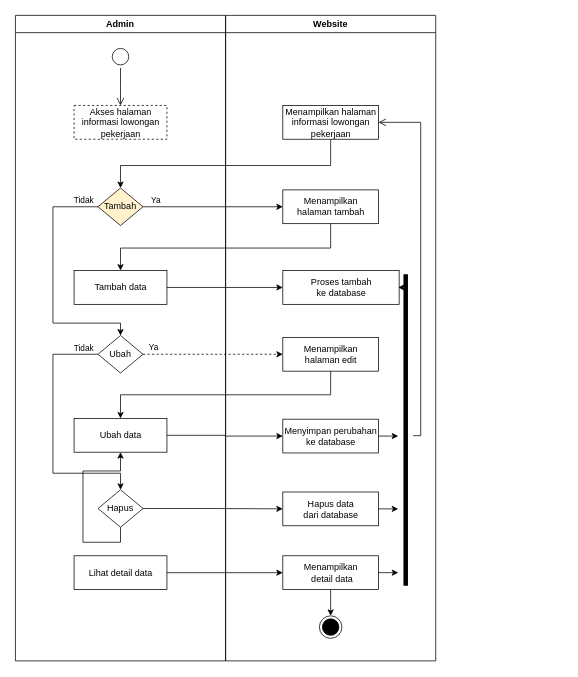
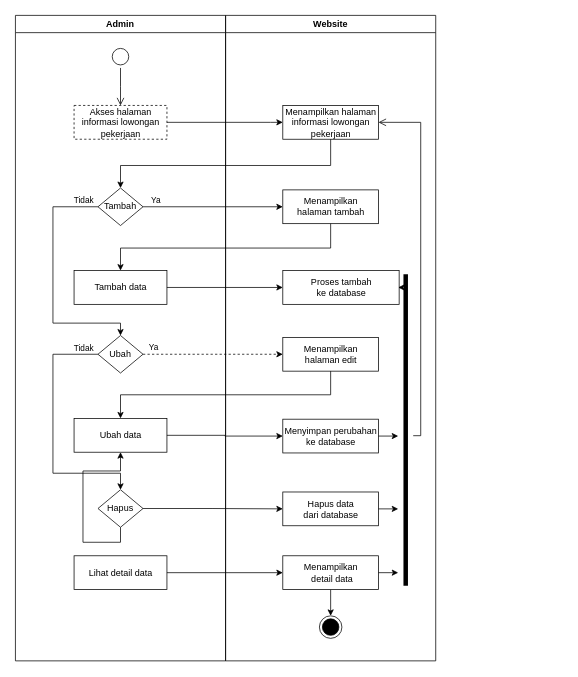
+ <mxCell id="29" style="edgeStyle=orthogonalEdgeStyle;rounded=0;orthogonalLoop=1;jettySize=auto;html=1;exitX=1;exitY=0.5;exitDx=0;exitDy=0;strokeColor=#000000;entryX=0;entryY=0.5;entryDx=0;entryDy=0;" parent="1" source="17" target="3" edge="1"><mxGeometry relative="1" as="geometry"><mxPoint x="420" y="85" as="targetPoint" /><Array as="points"><mxPoint x="360" y="163" /><mxPoint x="370" y="163" /></Array></mxGeometry></mxCell>
- <mxCell id="19" value="Tambah" style="rhombus;whiteSpace=wrap;html=1;fillColor=#fff2cc;" parent="14" vertex="1"><mxGeometry x="110" y="230" width="59.99" height="50" as="geometry" /></mxCell>
+ <mxCell id="19" value="Tambah" style="rhombus;whiteSpace=wrap;html=1;" parent="14" vertex="1"><mxGeometry x="110" y="230" width="59.99" height="50" as="geometry" /></mxCell>
